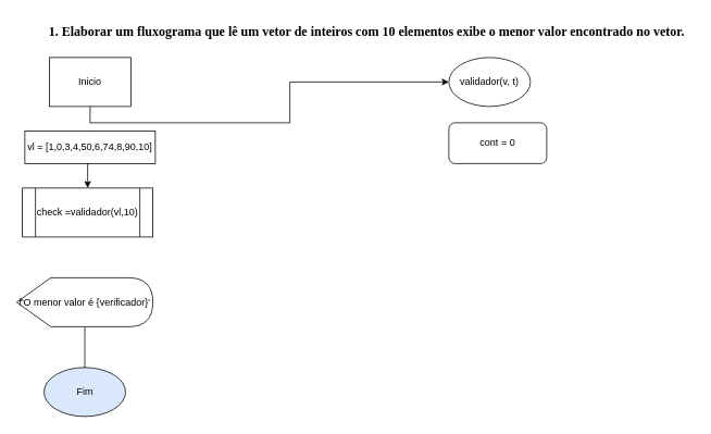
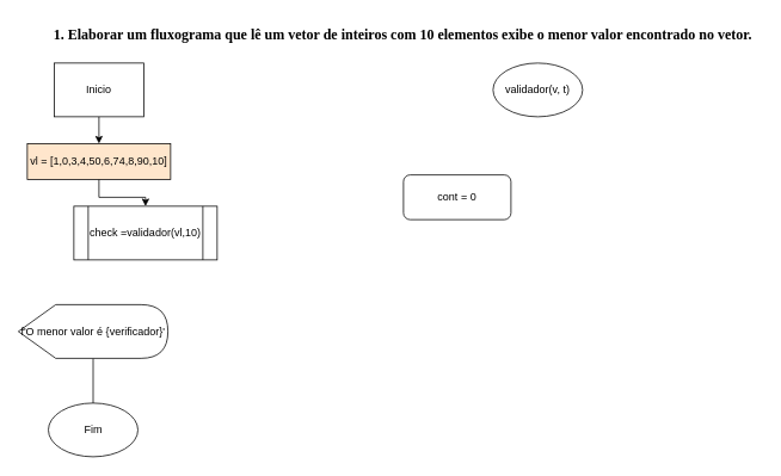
- <mxCell id="2" style="edgeStyle=orthogonalEdgeStyle;rounded=0;orthogonalLoop=1;jettySize=auto;html=1;exitX=0.5;exitY=1;exitDx=0;exitDy=0;" edge="1" parent="1" source="3" target="9"><mxGeometry relative="1" as="geometry" /></mxCell>
+ <mxCell id="2" style="edgeStyle=orthogonalEdgeStyle;rounded=0;orthogonalLoop=1;jettySize=auto;html=1;exitX=0.5;exitY=1;exitDx=0;exitDy=0;entryX=0.5;entryY=0;entryDx=0;entryDy=0;" edge="1" parent="1" source="3" target="6"><mxGeometry relative="1" as="geometry" /></mxCell>
- <mxCell id="12" value="cont = 0" style="rounded=1;whiteSpace=wrap;html=1;" vertex="1" parent="1"><mxGeometry x="550" y="150" width="120" height="50" as="geometry" /></mxCell>
+ <mxCell id="12" value="cont = 0" style="rounded=1;whiteSpace=wrap;html=1;" vertex="1" parent="1"><mxGeometry x="450" y="195" width="120" height="50" as="geometry" /></mxCell>
- <mxCell id="6" value="vl = [1,0,3,4,50,6,74,8,90,10]" style="rounded=0;whiteSpace=wrap;html=1;" vertex="1" parent="1"><mxGeometry x="30" y="160" width="160" height="40" as="geometry" /></mxCell>
+ <mxCell id="6" value="vl = [1,0,3,4,50,6,74,8,90,10]" style="rounded=0;whiteSpace=wrap;html=1;fillColor=#ffe6cc;" vertex="1" parent="1"><mxGeometry x="30" y="160" width="160" height="40" as="geometry" /></mxCell>
- <mxCell id="8" value="check =validador(vl,10)" style="shape=process;whiteSpace=wrap;html=1;backgroundOutline=1;" vertex="1" parent="1"><mxGeometry x="27" y="230" width="160" height="60" as="geometry" /></mxCell>
+ <mxCell id="8" value="check =validador(vl,10)" style="shape=process;whiteSpace=wrap;html=1;backgroundOutline=1;" vertex="1" parent="1"><mxGeometry x="82" y="230" width="160" height="60" as="geometry" /></mxCell>
- <mxCell id="7" value="Fim" style="ellipse;whiteSpace=wrap;html=1;fillColor=#dae8fc;" vertex="1" parent="1"><mxGeometry x="53.5" y="450" width="100" height="60" as="geometry" /></mxCell>
+ <mxCell id="7" value="Fim" style="ellipse;whiteSpace=wrap;html=1;" vertex="1" parent="1"><mxGeometry x="53.5" y="450" width="100" height="60" as="geometry" /></mxCell>
